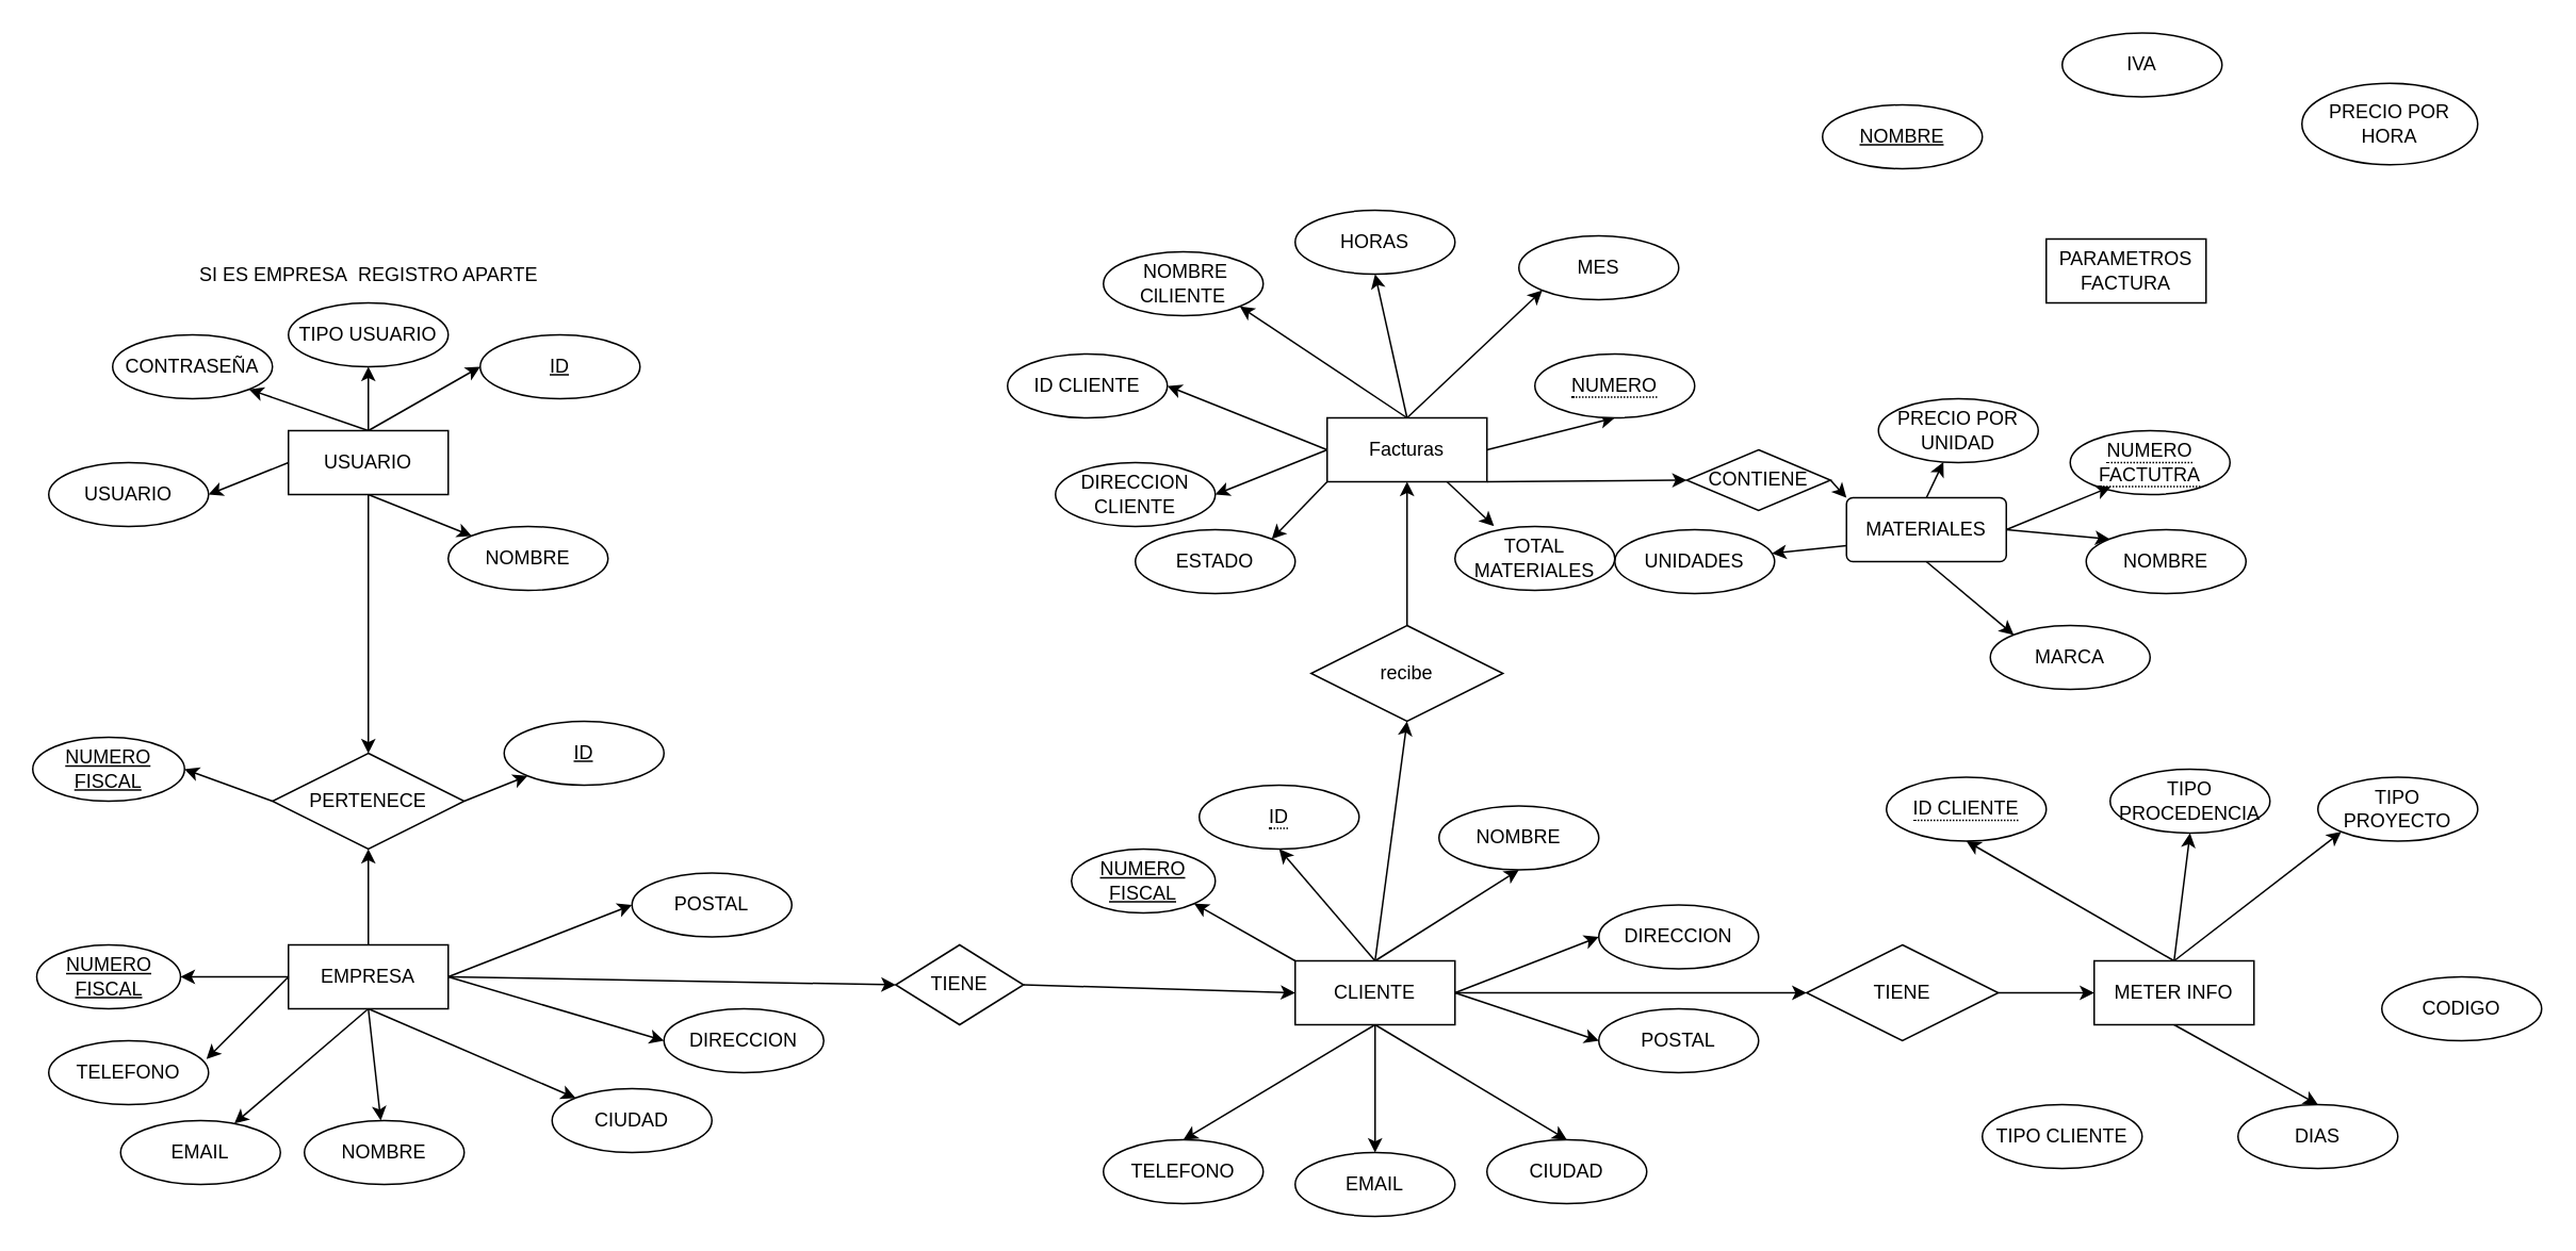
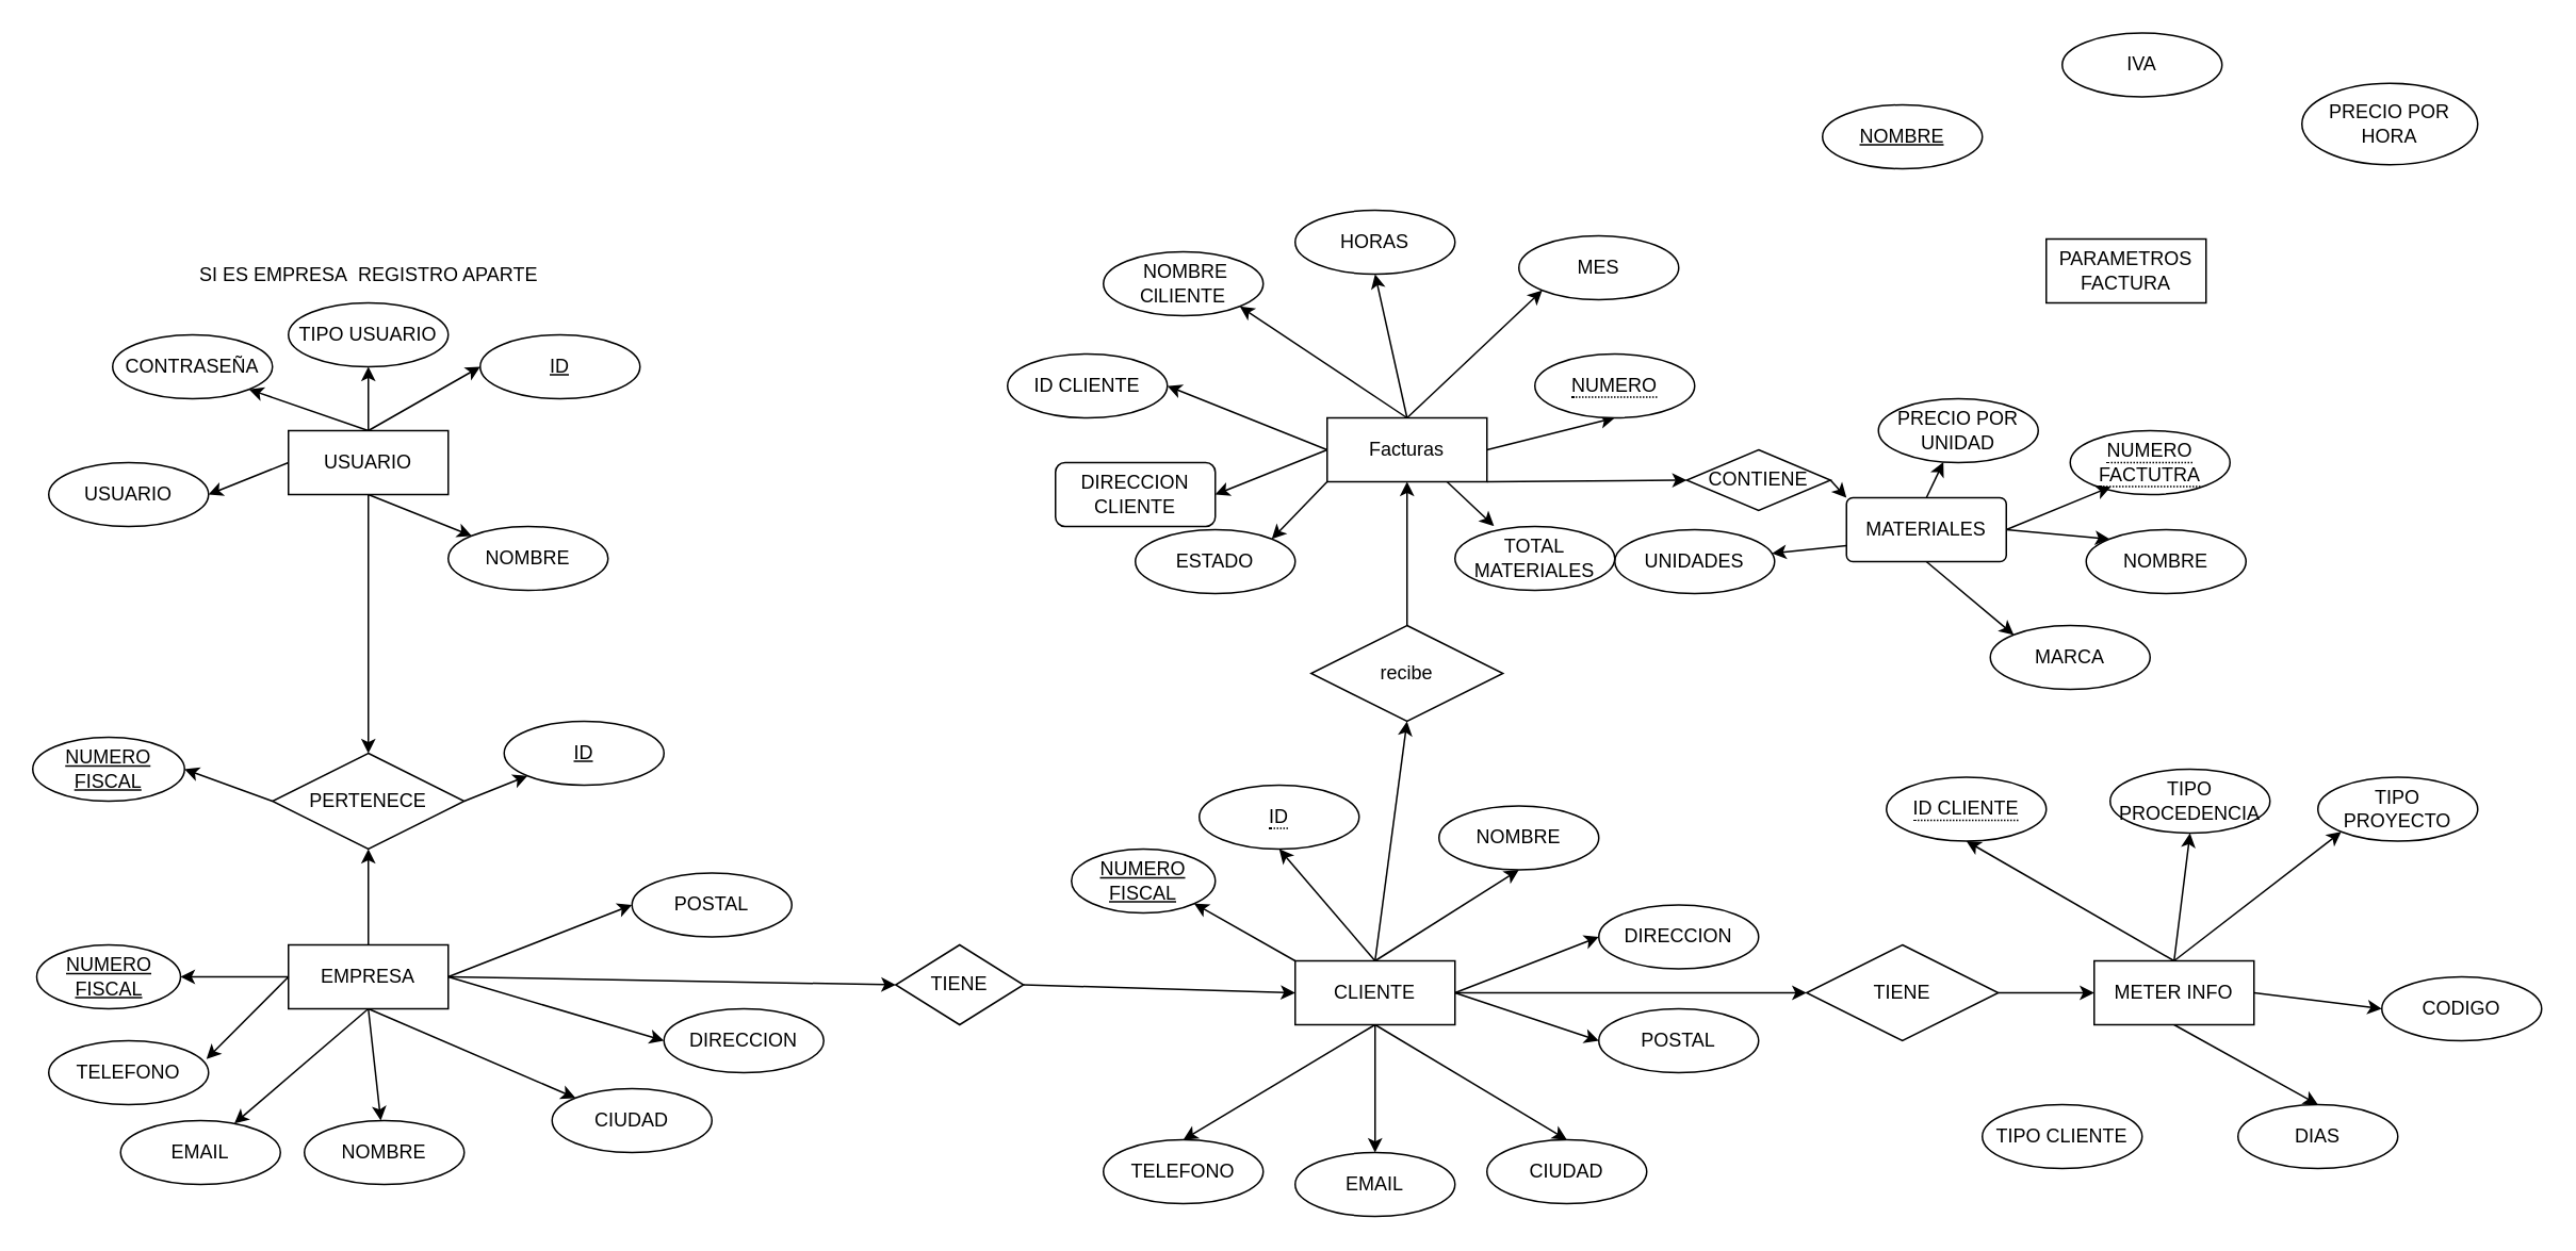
- <mxCell id="89" value="DIRECCION CLIENTE" style="ellipse;whiteSpace=wrap;html=1;align=center;" vertex="1" parent="1"><mxGeometry x="660" y="289" width="100" height="40" as="geometry" /></mxCell>
+ <mxCell id="89" value="DIRECCION CLIENTE" style="whiteSpace=wrap;html=1;align=center;rounded=1;" vertex="1" parent="1"><mxGeometry x="660" y="289" width="100" height="40" as="geometry" /></mxCell>
+ <mxCell id="61" style="edgeStyle=none;rounded=0;orthogonalLoop=1;jettySize=auto;html=1;exitX=1;exitY=0.5;exitDx=0;exitDy=0;entryX=0;entryY=0.5;entryDx=0;entryDy=0;" edge="1" parent="1" source="63" target="67"><mxGeometry relative="1" as="geometry" /></mxCell>
